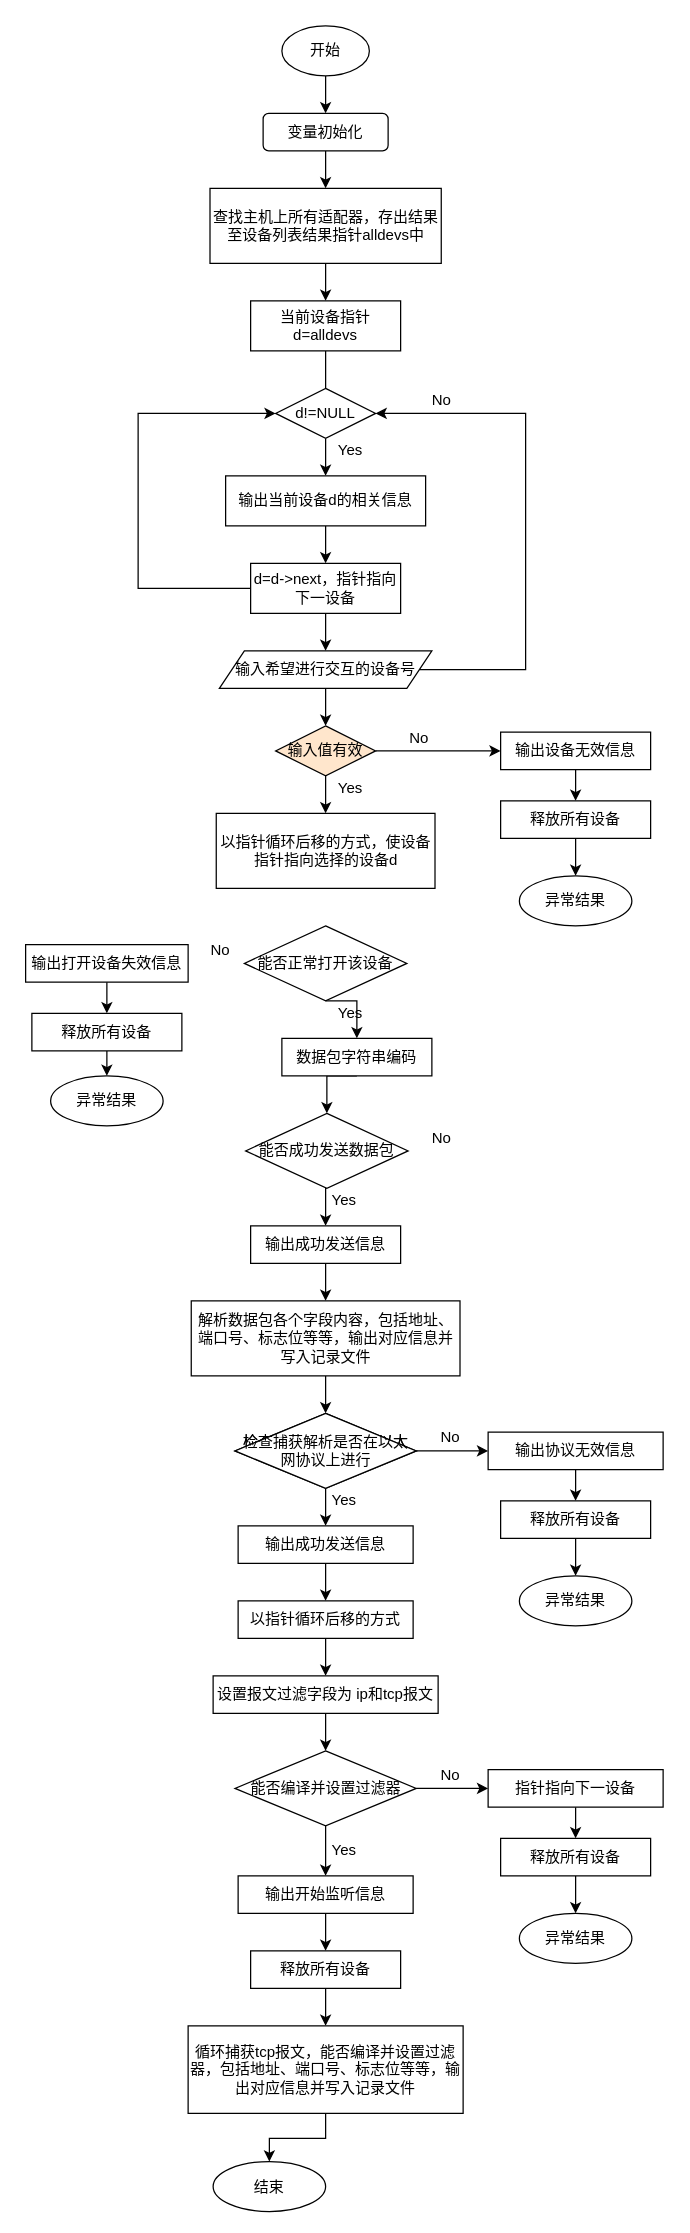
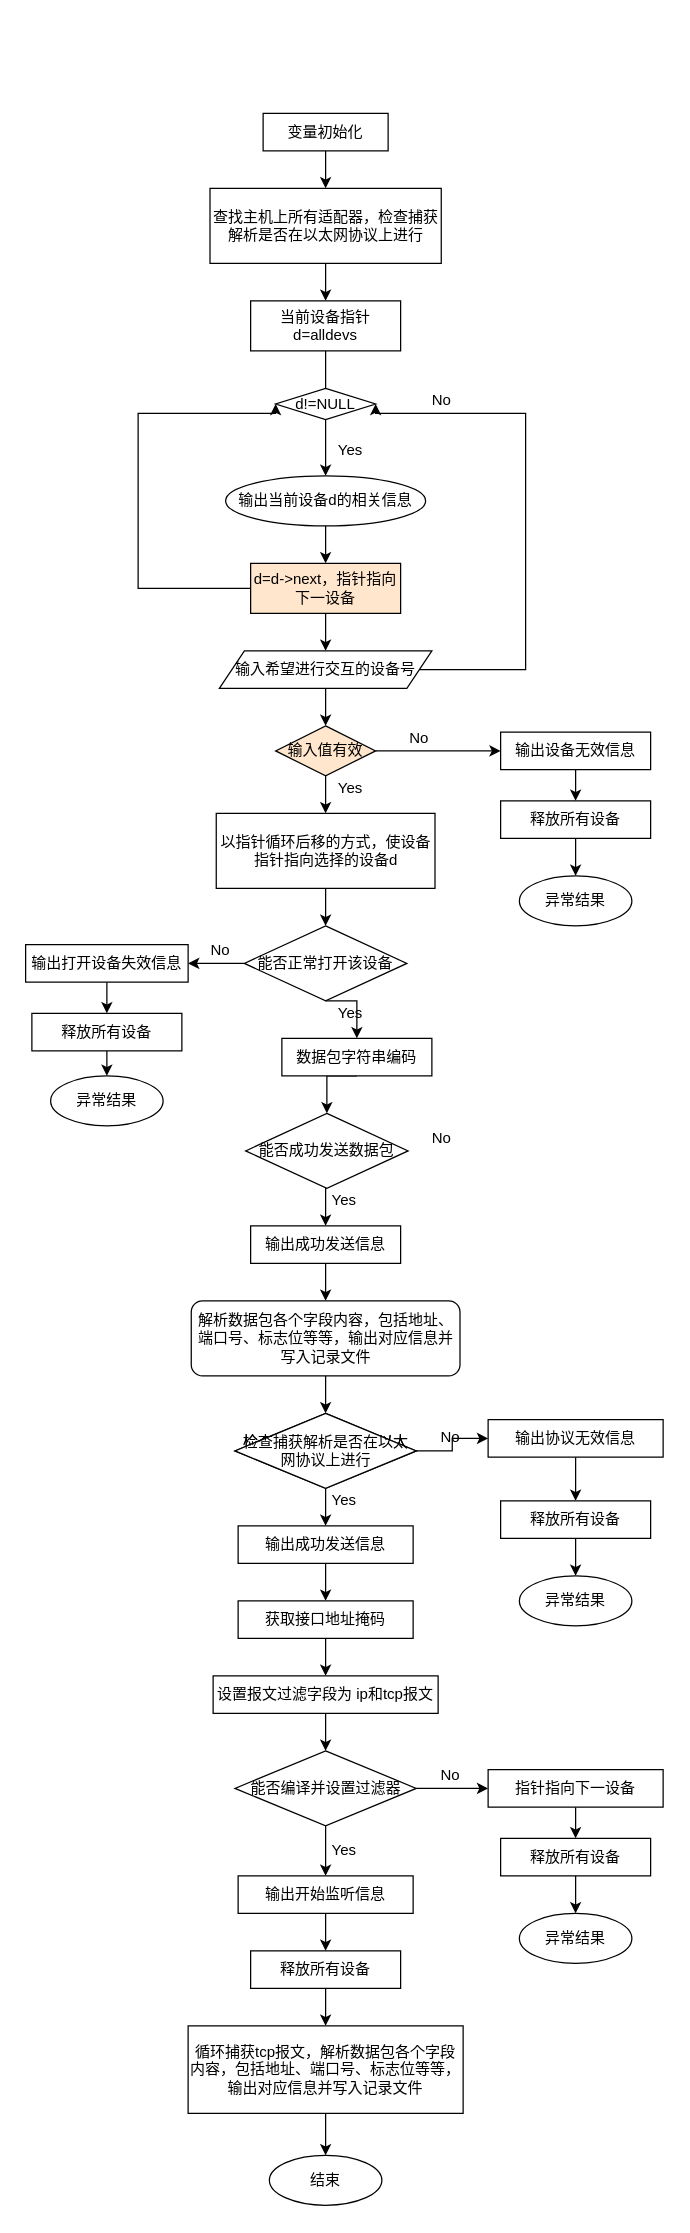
- <mxCell id="3" value="开始" style="ellipse;whiteSpace=wrap;html=1;" vertex="1" parent="1"><mxGeometry x="225" y="20" width="70" height="40" as="geometry" /></mxCell>
- <mxCell id="2" style="edgeStyle=orthogonalEdgeStyle;rounded=0;orthogonalLoop=1;jettySize=auto;html=1;exitX=0.5;exitY=1;exitDx=0;exitDy=0;entryX=0.5;entryY=0;entryDx=0;entryDy=0;" edge="1" parent="1" source="3" target="5"><mxGeometry relative="1" as="geometry" /></mxCell>
- <mxCell id="5" value="变量初始化" style="whiteSpace=wrap;html=1;rounded=1;" vertex="1" parent="1"><mxGeometry x="210" y="90" width="100" height="30" as="geometry" /></mxCell>
+ <mxCell id="5" value="变量初始化" style="rounded=0;whiteSpace=wrap;html=1;" vertex="1" parent="1"><mxGeometry x="210" y="90" width="100" height="30" as="geometry" /></mxCell>
- <mxCell id="7" value="查找主机上所有适配器，存出结果至设备列表结果指针alldevs中" style="rounded=0;whiteSpace=wrap;html=1;" vertex="1" parent="1"><mxGeometry x="167.5" y="150" width="185" height="60" as="geometry" /></mxCell>
+ <mxCell id="7" value="查找主机上所有适配器，检查捕获解析是否在以太网协议上进行" style="rounded=0;whiteSpace=wrap;html=1;" vertex="1" parent="1"><mxGeometry x="167.5" y="150" width="185" height="60" as="geometry" /></mxCell>
- <mxCell id="11" value="d!=NULL" style="rhombus;whiteSpace=wrap;html=1;" vertex="1" parent="1"><mxGeometry x="220" y="310" width="80" height="40" as="geometry" /></mxCell>
+ <mxCell id="11" value="d!=NULL" style="rhombus;whiteSpace=wrap;html=1;" vertex="1" parent="1"><mxGeometry x="220" y="310" width="80" height="25" as="geometry" /></mxCell>
- <mxCell id="13" value="输出当前设备d的相关信息" style="rounded=0;whiteSpace=wrap;html=1;" vertex="1" parent="1"><mxGeometry x="180" y="380" width="160" height="40" as="geometry" /></mxCell>
+ <mxCell id="13" value="输出当前设备d的相关信息" style="ellipse;whiteSpace=wrap;html=1;" vertex="1" parent="1"><mxGeometry x="180" y="380" width="160" height="40" as="geometry" /></mxCell>
- <mxCell id="16" value="d=d-&amp;gt;next，指针指向下一设备" style="rounded=0;whiteSpace=wrap;html=1;" vertex="1" parent="1"><mxGeometry x="200" y="450" width="120" height="40" as="geometry" /></mxCell>
+ <mxCell id="16" value="d=d-&amp;gt;next，指针指向下一设备" style="rounded=0;whiteSpace=wrap;html=1;fillColor=#ffe6cc;" vertex="1" parent="1"><mxGeometry x="200" y="450" width="120" height="40" as="geometry" /></mxCell>
+ <mxCell id="28" style="edgeStyle=orthogonalEdgeStyle;rounded=0;orthogonalLoop=1;jettySize=auto;html=1;exitX=0.5;exitY=1;exitDx=0;exitDy=0;entryX=0.5;entryY=0;entryDx=0;entryDy=0;" edge="1" parent="1" source="29" target="32"><mxGeometry relative="1" as="geometry" /></mxCell>
+ <mxCell id="31" style="edgeStyle=orthogonalEdgeStyle;rounded=0;orthogonalLoop=1;jettySize=auto;html=1;exitX=0;exitY=0.5;exitDx=0;exitDy=0;entryX=1;entryY=0.5;entryDx=0;entryDy=0;" edge="1" parent="1" source="32" target="34"><mxGeometry relative="1" as="geometry" /></mxCell>
- <mxCell id="45" value="解析数据包各个字段内容，包括地址、端口号、标志位等等，输出对应信息并写入记录文件" style="rounded=0;whiteSpace=wrap;html=1;" vertex="1" parent="1"><mxGeometry x="152.5" y="1040" width="215" height="60" as="geometry" /></mxCell>
+ <mxCell id="45" value="解析数据包各个字段内容，包括地址、端口号、标志位等等，输出对应信息并写入记录文件" style="whiteSpace=wrap;html=1;rounded=1;" vertex="1" parent="1"><mxGeometry x="152.5" y="1040" width="215" height="60" as="geometry" /></mxCell>
- <mxCell id="48" value="输出协议无效信息" style="rounded=0;whiteSpace=wrap;html=1;" vertex="1" parent="1"><mxGeometry x="390" y="1145" width="140" height="30" as="geometry" /></mxCell>
+ <mxCell id="48" value="输出协议无效信息" style="rounded=0;whiteSpace=wrap;html=1;" vertex="1" parent="1"><mxGeometry x="390" y="1135" width="140" height="30" as="geometry" /></mxCell>
- <mxCell id="55" value="以指针循环后移的方式" style="rounded=0;whiteSpace=wrap;html=1;" vertex="1" parent="1"><mxGeometry x="190" y="1280" width="140" height="30" as="geometry" /></mxCell>
+ <mxCell id="55" value="获取接口地址掩码" style="rounded=0;whiteSpace=wrap;html=1;" vertex="1" parent="1"><mxGeometry x="190" y="1280" width="140" height="30" as="geometry" /></mxCell>
- <mxCell id="74" value="循环捕获tcp报文，能否编译并设置过滤器，包括地址、端口号、标志位等等，输出对应信息并写入记录文件" style="rounded=0;whiteSpace=wrap;html=1;" vertex="1" parent="1"><mxGeometry x="150" y="1620" width="220" height="70" as="geometry" /></mxCell>
+ <mxCell id="74" value="循环捕获tcp报文，解析数据包各个字段内容，包括地址、端口号、标志位等等，输出对应信息并写入记录文件" style="rounded=0;whiteSpace=wrap;html=1;" vertex="1" parent="1"><mxGeometry x="150" y="1620" width="220" height="70" as="geometry" /></mxCell>
- <mxCell id="75" value="结束" style="ellipse;whiteSpace=wrap;html=1;" vertex="1" parent="1"><mxGeometry x="170" y="1728.5" width="90" height="40" as="geometry" /></mxCell>
+ <mxCell id="75" value="结束" style="ellipse;whiteSpace=wrap;html=1;" vertex="1" parent="1"><mxGeometry x="215" y="1723.5" width="90" height="40" as="geometry" /></mxCell>
